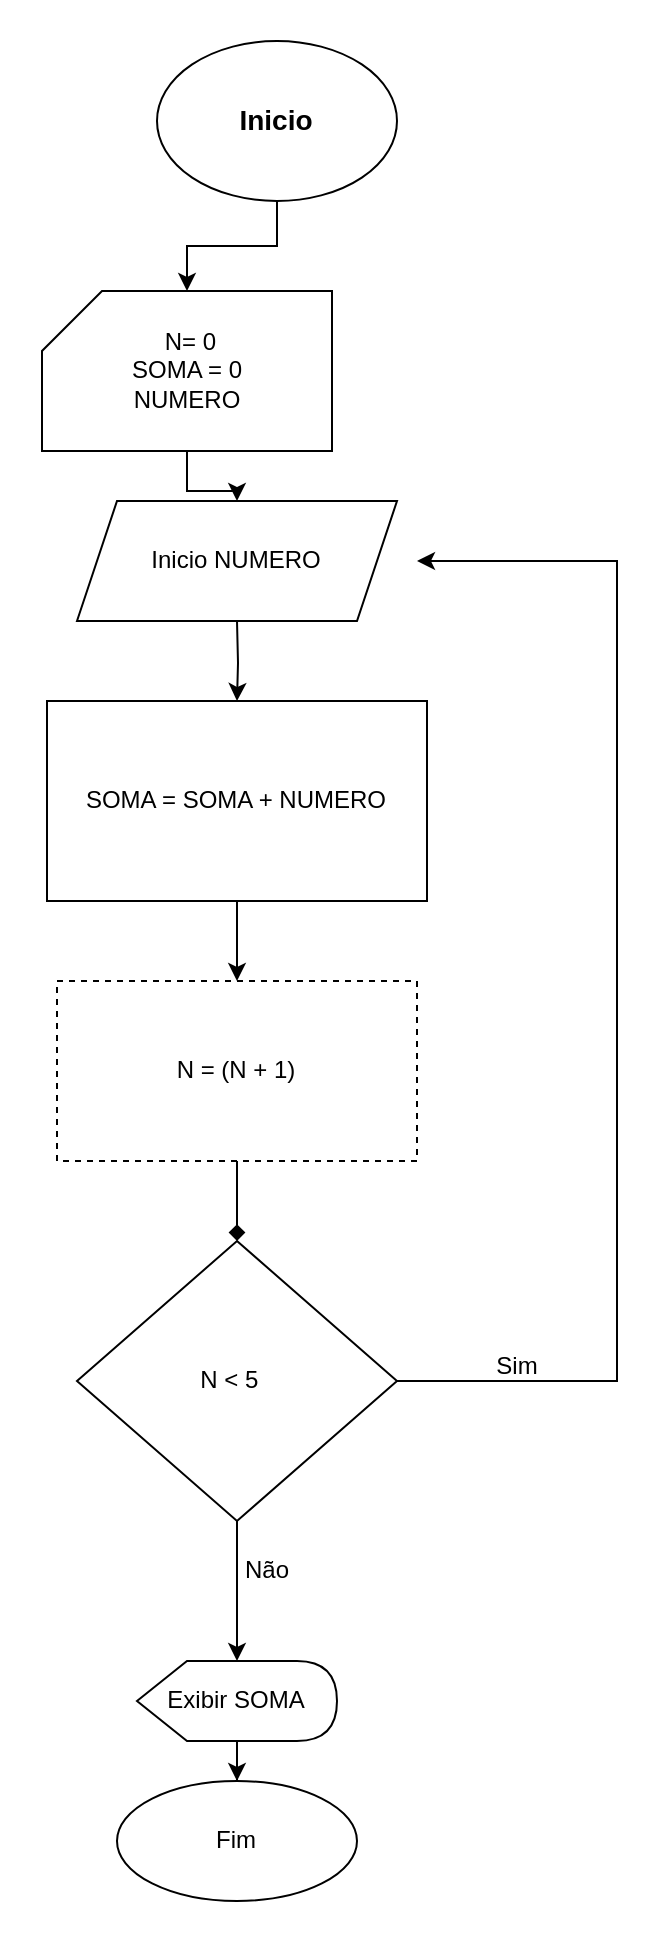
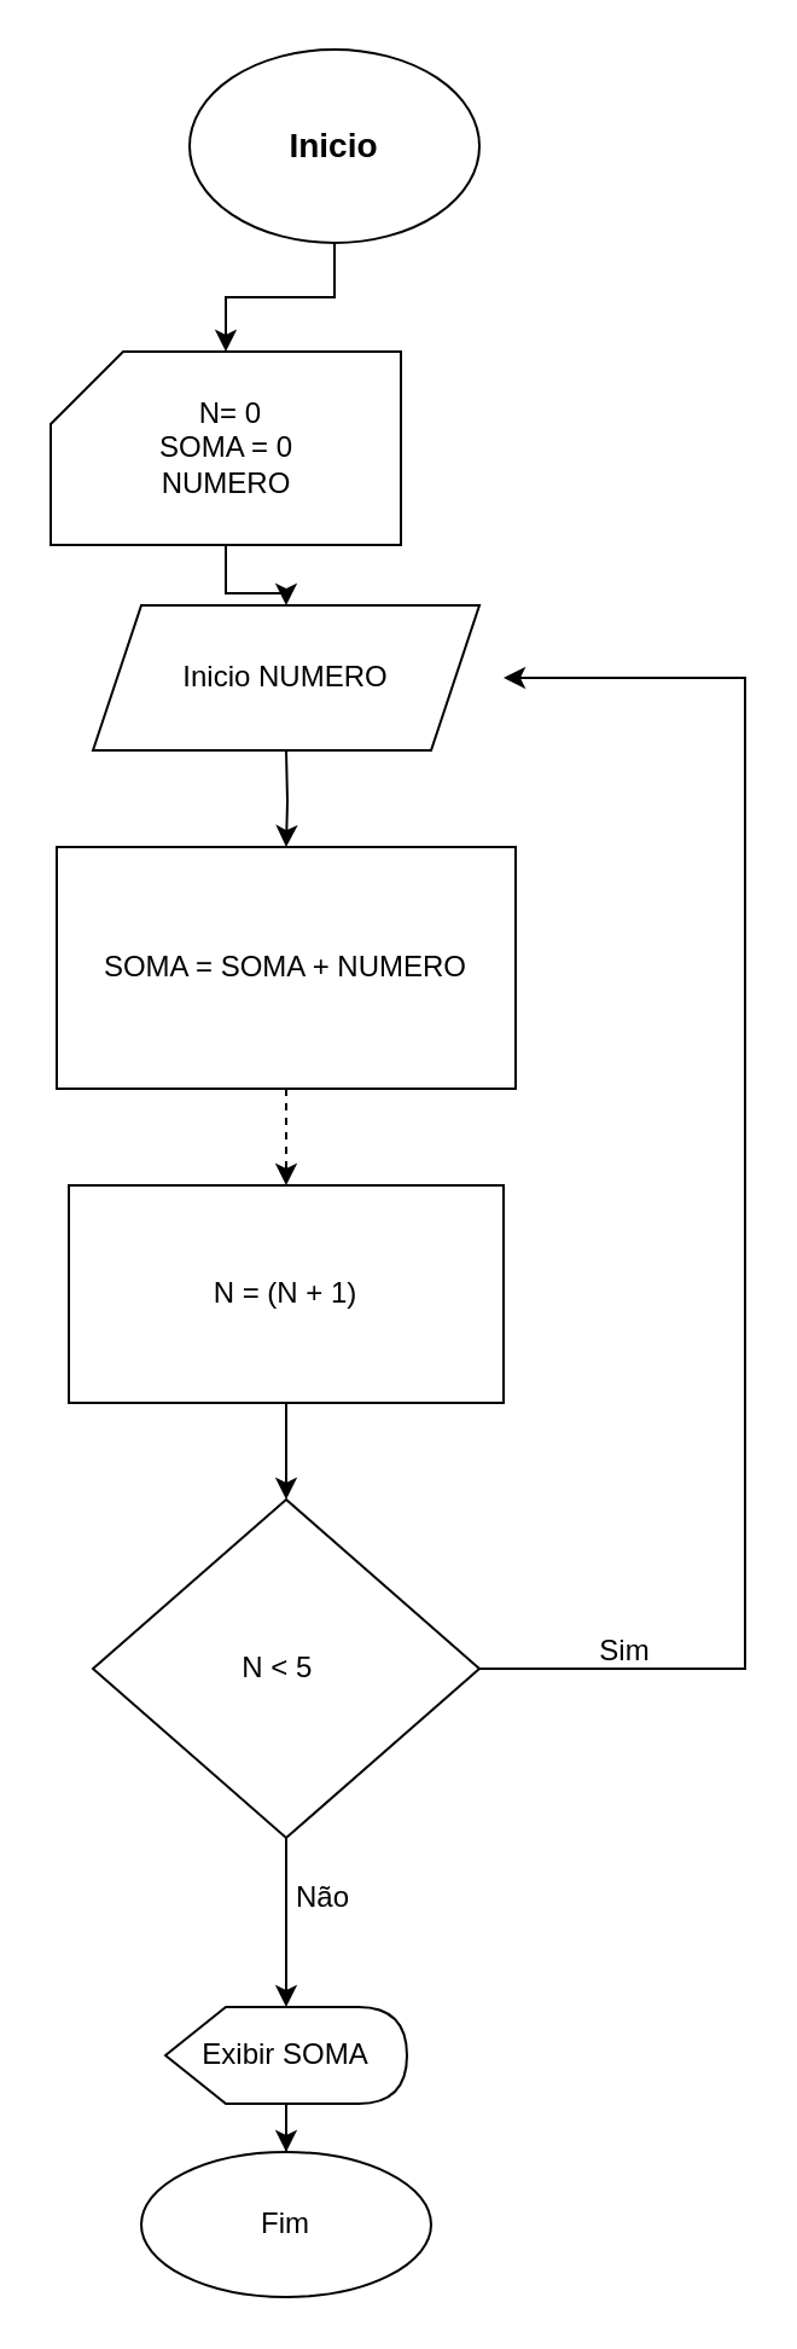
- <mxCell id="7" value="" style="edgeStyle=orthogonalEdgeStyle;rounded=0;orthogonalLoop=1;jettySize=auto;html=1;" edge="1" parent="1" source="8" target="10"><mxGeometry relative="1" as="geometry" /></mxCell>
+ <mxCell id="7" value="" style="edgeStyle=orthogonalEdgeStyle;rounded=0;orthogonalLoop=1;jettySize=auto;html=1;dashed=1;" edge="1" parent="1" source="8" target="10"><mxGeometry relative="1" as="geometry" /></mxCell>
- <mxCell id="10" value="N = (N + 1)" style="rounded=0;whiteSpace=wrap;html=1;dashed=1;" vertex="1" parent="1"><mxGeometry x="28" y="490" width="180" height="90" as="geometry" /></mxCell>
+ <mxCell id="10" value="N = (N + 1)" style="rounded=0;whiteSpace=wrap;html=1;" vertex="1" parent="1"><mxGeometry x="28" y="490" width="180" height="90" as="geometry" /></mxCell>
- <mxCell id="9" value="" style="edgeStyle=orthogonalEdgeStyle;rounded=0;orthogonalLoop=1;jettySize=auto;html=1;endArrow=diamond;" edge="1" parent="1" source="10" target="5"><mxGeometry relative="1" as="geometry" /></mxCell>
+ <mxCell id="9" value="" style="edgeStyle=orthogonalEdgeStyle;rounded=0;orthogonalLoop=1;jettySize=auto;html=1;" edge="1" parent="1" source="10" target="5"><mxGeometry relative="1" as="geometry" /></mxCell>
